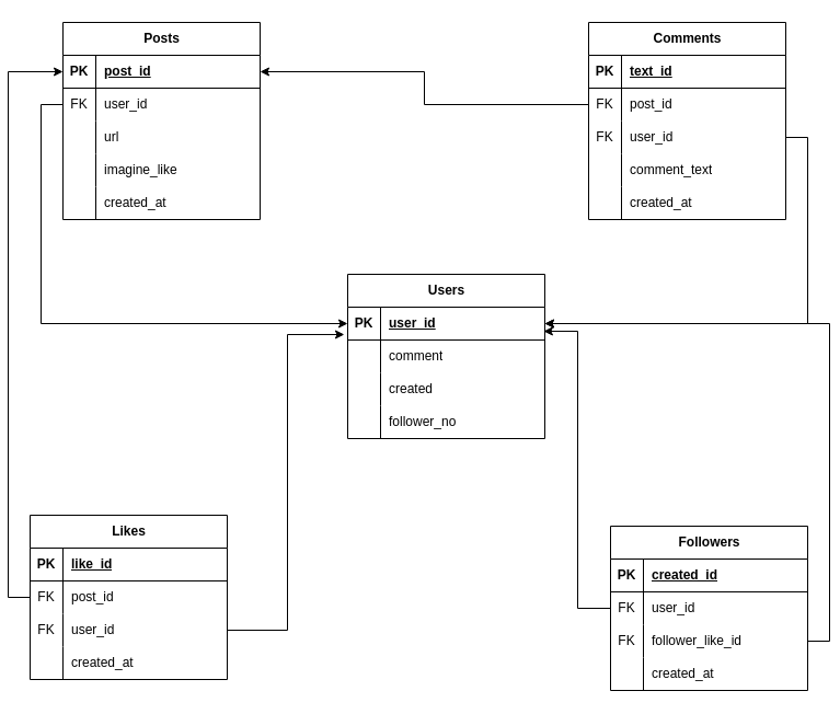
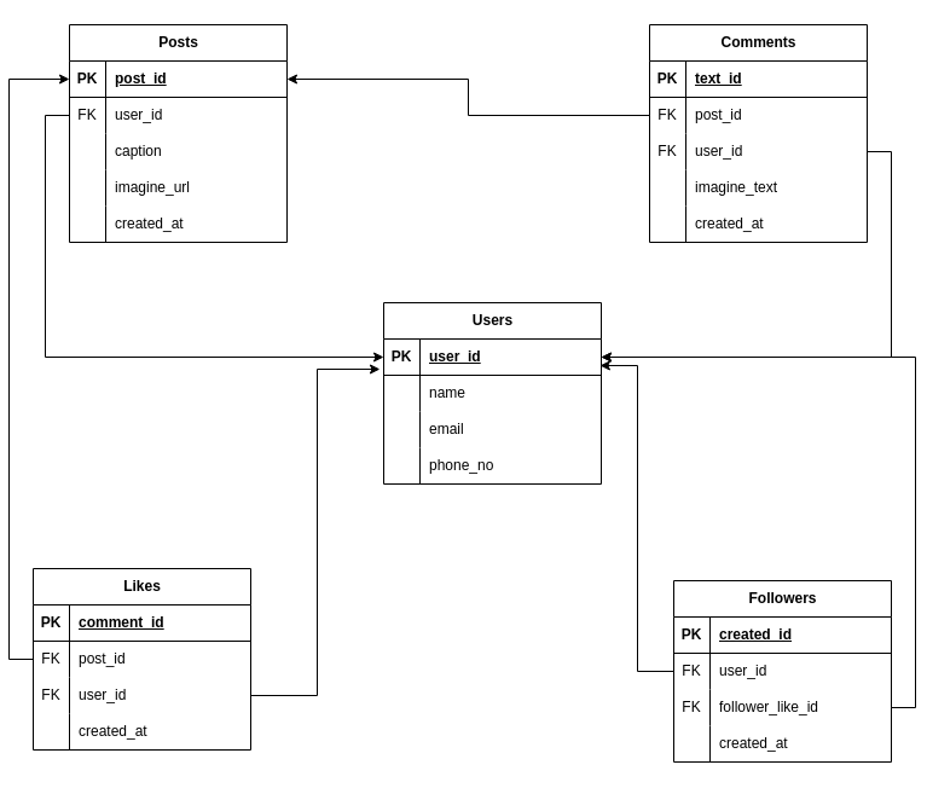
- <mxCell id="66" value="url" style="shape=partialRectangle;connectable=0;fillColor=none;top=0;left=0;bottom=0;right=0;align=left;spacingLeft=6;overflow=hidden;whiteSpace=wrap;html=1;" vertex="1" parent="64"><mxGeometry x="30" width="150" height="30" as="geometry"><mxRectangle width="150" height="30" as="alternateBounds" /></mxGeometry></mxCell>
+ <mxCell id="66" value="caption" style="shape=partialRectangle;connectable=0;fillColor=none;top=0;left=0;bottom=0;right=0;align=left;spacingLeft=6;overflow=hidden;whiteSpace=wrap;html=1;" vertex="1" parent="64"><mxGeometry x="30" width="150" height="30" as="geometry"><mxRectangle width="150" height="30" as="alternateBounds" /></mxGeometry></mxCell>
- <mxCell id="69" value="imagine_like" style="shape=partialRectangle;connectable=0;fillColor=none;top=0;left=0;bottom=0;right=0;align=left;spacingLeft=6;overflow=hidden;whiteSpace=wrap;html=1;" vertex="1" parent="67"><mxGeometry x="30" width="150" height="30" as="geometry"><mxRectangle width="150" height="30" as="alternateBounds" /></mxGeometry></mxCell>
+ <mxCell id="69" value="imagine_url" style="shape=partialRectangle;connectable=0;fillColor=none;top=0;left=0;bottom=0;right=0;align=left;spacingLeft=6;overflow=hidden;whiteSpace=wrap;html=1;" vertex="1" parent="67"><mxGeometry x="30" width="150" height="30" as="geometry"><mxRectangle width="150" height="30" as="alternateBounds" /></mxGeometry></mxCell>
- <mxCell id="27" value="comment_text" style="shape=partialRectangle;connectable=0;fillColor=none;top=0;left=0;bottom=0;right=0;align=left;spacingLeft=6;overflow=hidden;whiteSpace=wrap;html=1;" vertex="1" parent="25"><mxGeometry x="30" width="150" height="30" as="geometry"><mxRectangle width="150" height="30" as="alternateBounds" /></mxGeometry></mxCell>
+ <mxCell id="27" value="imagine_text" style="shape=partialRectangle;connectable=0;fillColor=none;top=0;left=0;bottom=0;right=0;align=left;spacingLeft=6;overflow=hidden;whiteSpace=wrap;html=1;" vertex="1" parent="25"><mxGeometry x="30" width="150" height="30" as="geometry"><mxRectangle width="150" height="30" as="alternateBounds" /></mxGeometry></mxCell>
- <mxCell id="8" value="comment" style="shape=partialRectangle;connectable=0;fillColor=none;top=0;left=0;bottom=0;right=0;align=left;spacingLeft=6;overflow=hidden;whiteSpace=wrap;html=1;" vertex="1" parent="6"><mxGeometry x="30" width="150" height="30" as="geometry"><mxRectangle width="150" height="30" as="alternateBounds" /></mxGeometry></mxCell>
+ <mxCell id="8" value="name" style="shape=partialRectangle;connectable=0;fillColor=none;top=0;left=0;bottom=0;right=0;align=left;spacingLeft=6;overflow=hidden;whiteSpace=wrap;html=1;" vertex="1" parent="6"><mxGeometry x="30" width="150" height="30" as="geometry"><mxRectangle width="150" height="30" as="alternateBounds" /></mxGeometry></mxCell>
- <mxCell id="11" value="created" style="shape=partialRectangle;connectable=0;fillColor=none;top=0;left=0;bottom=0;right=0;align=left;spacingLeft=6;overflow=hidden;whiteSpace=wrap;html=1;" vertex="1" parent="9"><mxGeometry x="30" width="150" height="30" as="geometry"><mxRectangle width="150" height="30" as="alternateBounds" /></mxGeometry></mxCell>
+ <mxCell id="11" value="email" style="shape=partialRectangle;connectable=0;fillColor=none;top=0;left=0;bottom=0;right=0;align=left;spacingLeft=6;overflow=hidden;whiteSpace=wrap;html=1;" vertex="1" parent="9"><mxGeometry x="30" width="150" height="30" as="geometry"><mxRectangle width="150" height="30" as="alternateBounds" /></mxGeometry></mxCell>
- <mxCell id="14" value="follower_no" style="shape=partialRectangle;connectable=0;fillColor=none;top=0;left=0;bottom=0;right=0;align=left;spacingLeft=6;overflow=hidden;whiteSpace=wrap;html=1;" vertex="1" parent="12"><mxGeometry x="30" width="150" height="30" as="geometry"><mxRectangle width="150" height="30" as="alternateBounds" /></mxGeometry></mxCell>
+ <mxCell id="14" value="phone_no" style="shape=partialRectangle;connectable=0;fillColor=none;top=0;left=0;bottom=0;right=0;align=left;spacingLeft=6;overflow=hidden;whiteSpace=wrap;html=1;" vertex="1" parent="12"><mxGeometry x="30" width="150" height="30" as="geometry"><mxRectangle width="150" height="30" as="alternateBounds" /></mxGeometry></mxCell>
- <mxCell id="34" value="like_id" style="shape=partialRectangle;connectable=0;fillColor=none;top=0;left=0;bottom=0;right=0;align=left;spacingLeft=6;fontStyle=5;overflow=hidden;whiteSpace=wrap;html=1;" vertex="1" parent="32"><mxGeometry x="30" width="150" height="30" as="geometry"><mxRectangle width="150" height="30" as="alternateBounds" /></mxGeometry></mxCell>
+ <mxCell id="34" value="comment_id" style="shape=partialRectangle;connectable=0;fillColor=none;top=0;left=0;bottom=0;right=0;align=left;spacingLeft=6;fontStyle=5;overflow=hidden;whiteSpace=wrap;html=1;" vertex="1" parent="32"><mxGeometry x="30" width="150" height="30" as="geometry"><mxRectangle width="150" height="30" as="alternateBounds" /></mxGeometry></mxCell>
